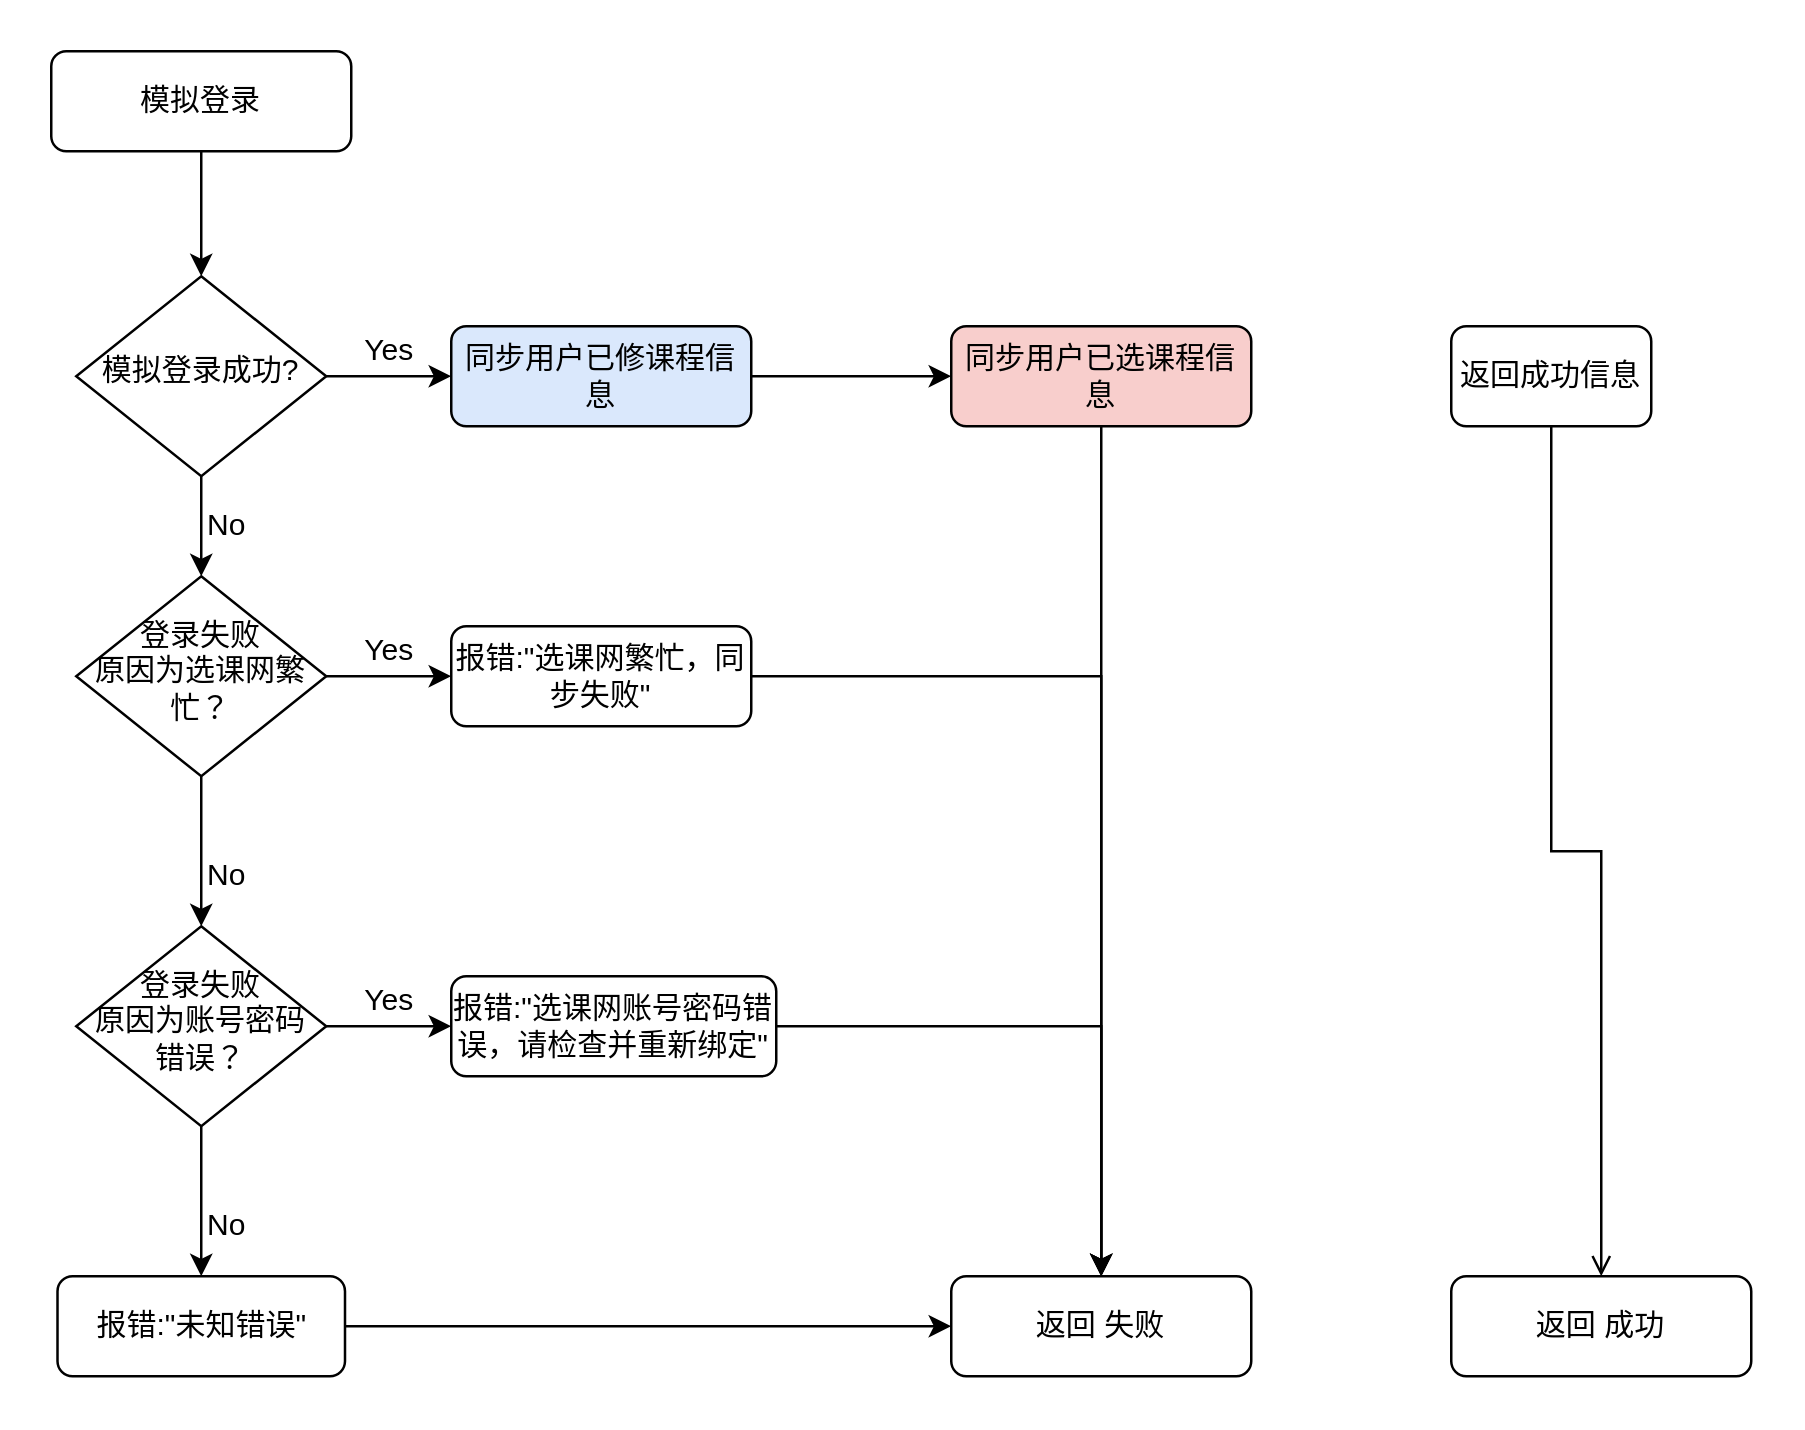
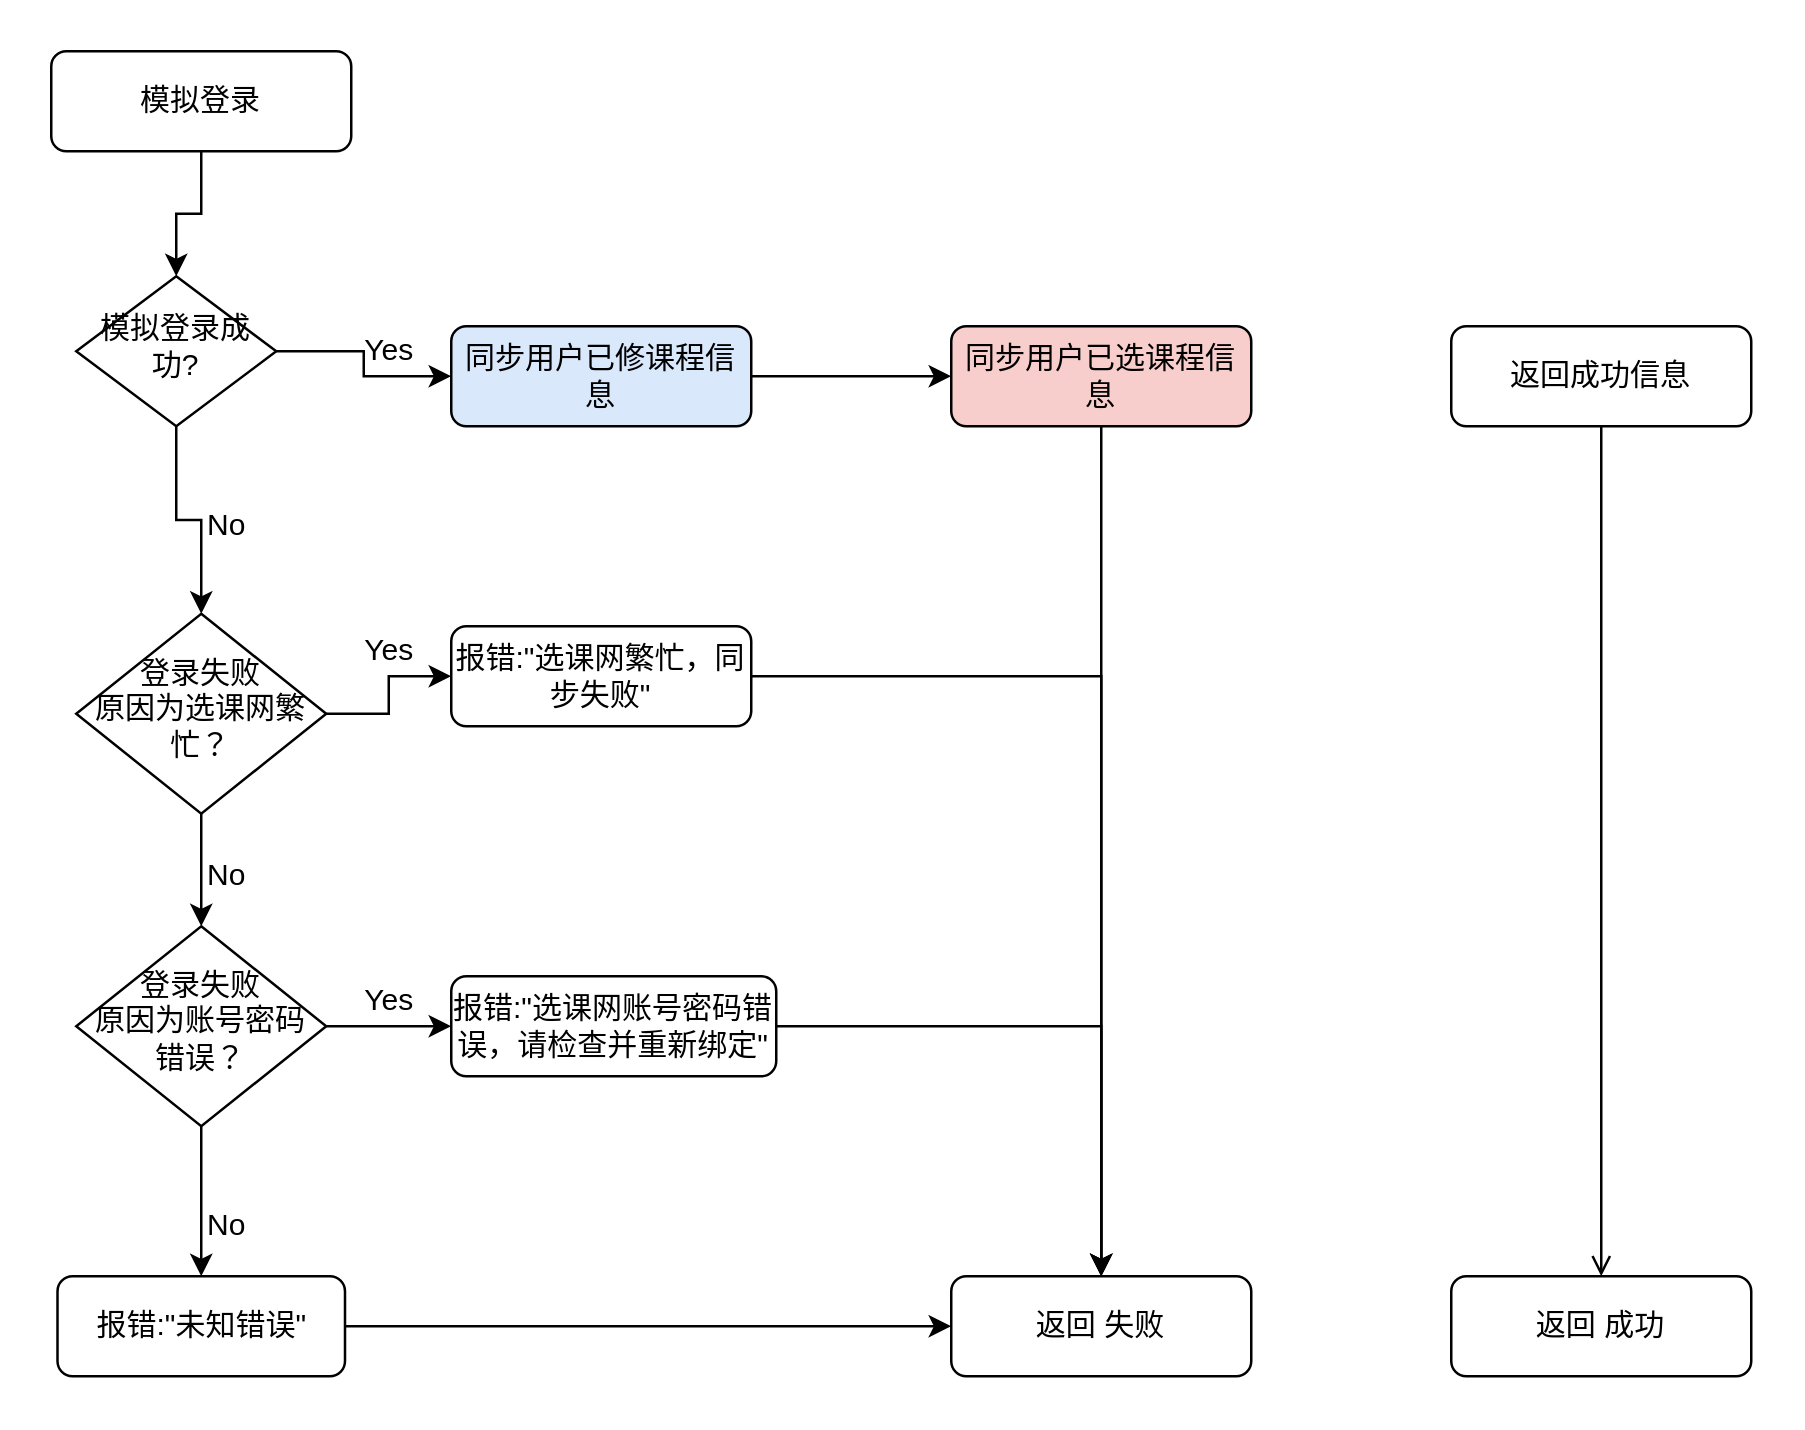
- <mxCell id="6" value="模拟登录成功?" style="rhombus;whiteSpace=wrap;html=1;shadow=0;fontFamily=Helvetica;fontSize=12;align=center;strokeWidth=1;spacing=6;spacingTop=-4;" parent="1" vertex="1"><mxGeometry x="30" y="110" width="100" height="80" as="geometry" /></mxCell>
+ <mxCell id="6" value="模拟登录成功?" style="rhombus;whiteSpace=wrap;html=1;shadow=0;fontFamily=Helvetica;fontSize=12;align=center;strokeWidth=1;spacing=6;spacingTop=-4;" parent="1" vertex="1"><mxGeometry x="30" y="110" width="80" height="60" as="geometry" /></mxCell>
- <mxCell id="20" value="返回成功信息" style="rounded=1;whiteSpace=wrap;html=1;fontSize=12;glass=0;strokeWidth=1;shadow=0;" vertex="1" parent="1"><mxGeometry x="580" y="130" width="80" height="40" as="geometry" /></mxCell>
+ <mxCell id="20" value="返回成功信息" style="rounded=1;whiteSpace=wrap;html=1;fontSize=12;glass=0;strokeWidth=1;shadow=0;" vertex="1" parent="1"><mxGeometry x="580" y="130" width="120" height="40" as="geometry" /></mxCell>
- <mxCell id="11" value="&lt;div&gt;&lt;span&gt;登录失败&lt;/span&gt;&lt;/div&gt;&lt;div&gt;&lt;span&gt;原因为选课网繁忙？&lt;/span&gt;&lt;/div&gt;" style="rhombus;whiteSpace=wrap;html=1;shadow=0;fontFamily=Helvetica;fontSize=12;align=center;strokeWidth=1;spacing=6;spacingTop=-4;" parent="1" vertex="1"><mxGeometry x="30" y="230" width="100" height="80" as="geometry" /></mxCell>
+ <mxCell id="11" value="&lt;div&gt;&lt;span&gt;登录失败&lt;/span&gt;&lt;/div&gt;&lt;div&gt;&lt;span&gt;原因为选课网繁忙？&lt;/span&gt;&lt;/div&gt;" style="rhombus;whiteSpace=wrap;html=1;shadow=0;fontFamily=Helvetica;fontSize=12;align=center;strokeWidth=1;spacing=6;spacingTop=-4;" parent="1" vertex="1"><mxGeometry x="30" y="245" width="100" height="80" as="geometry" /></mxCell>
